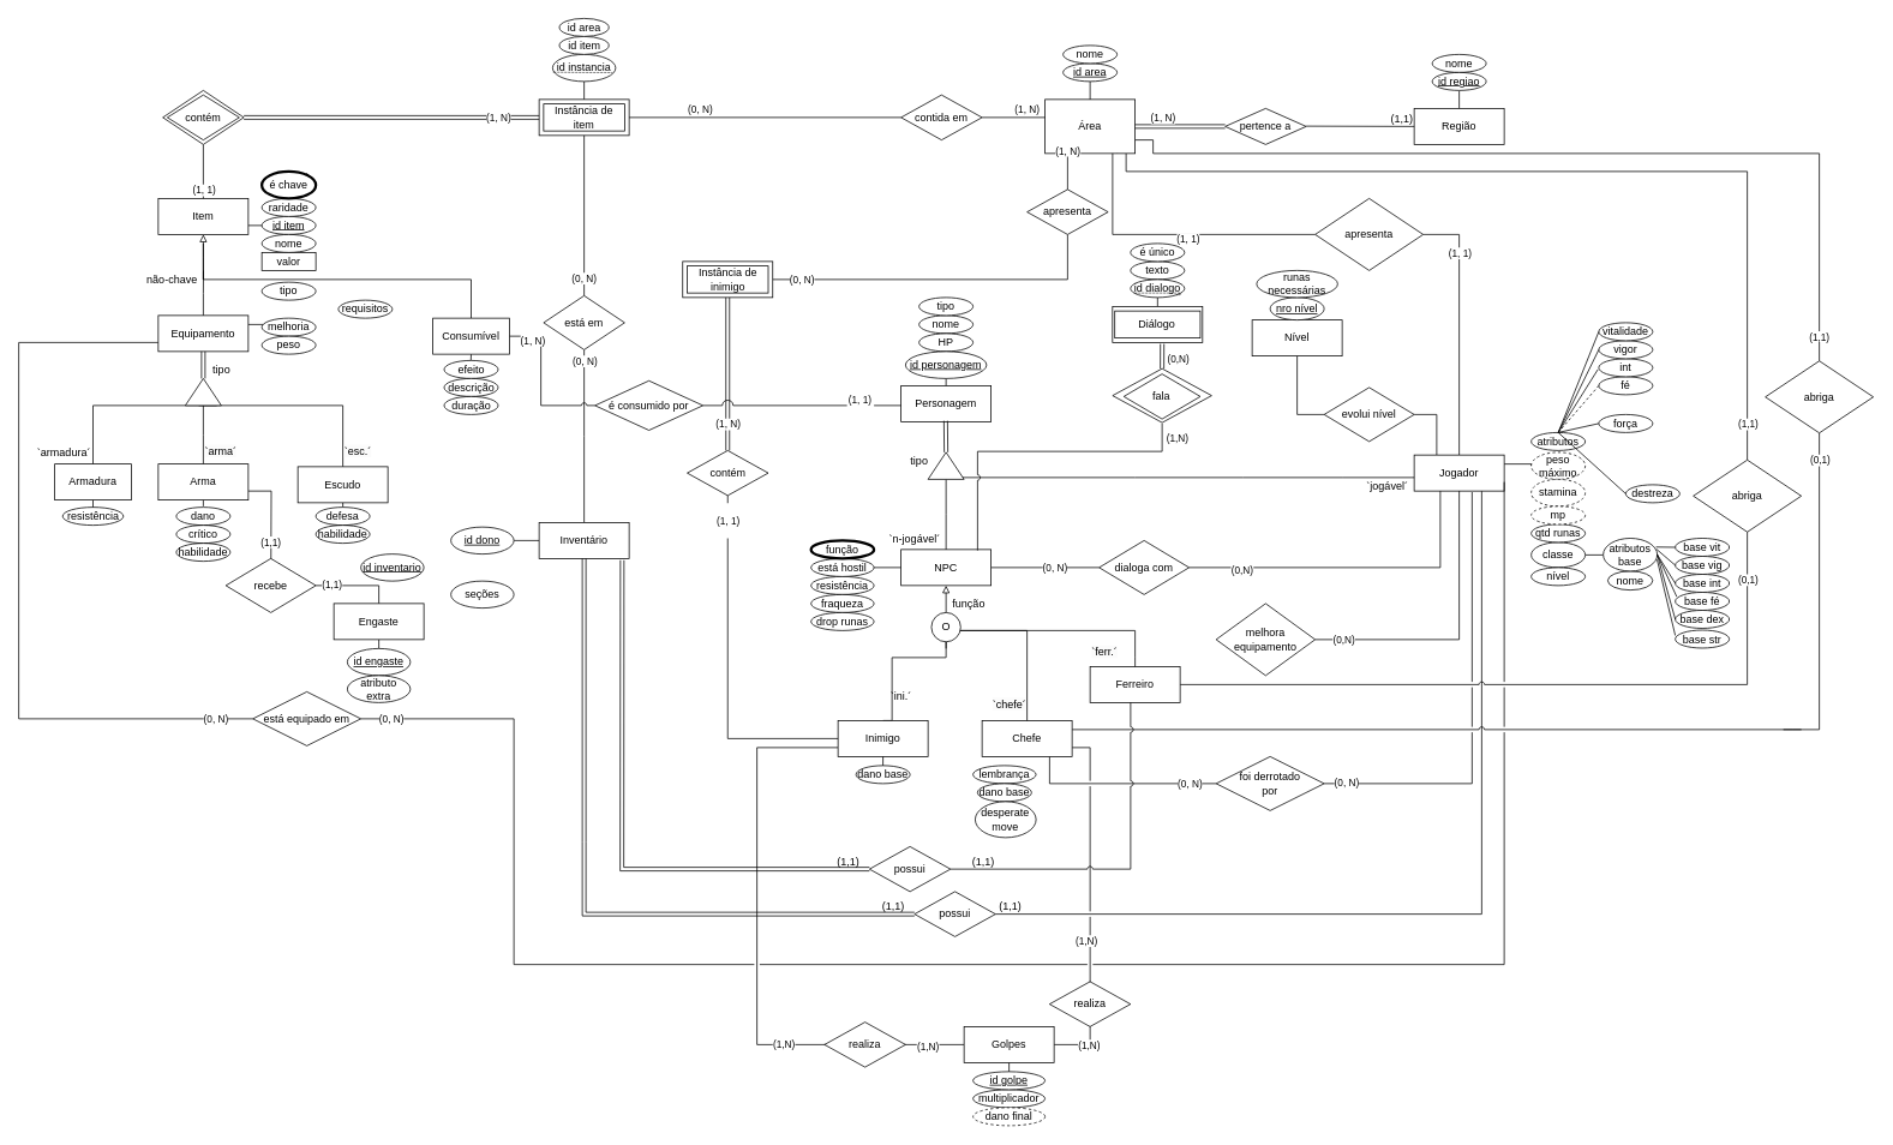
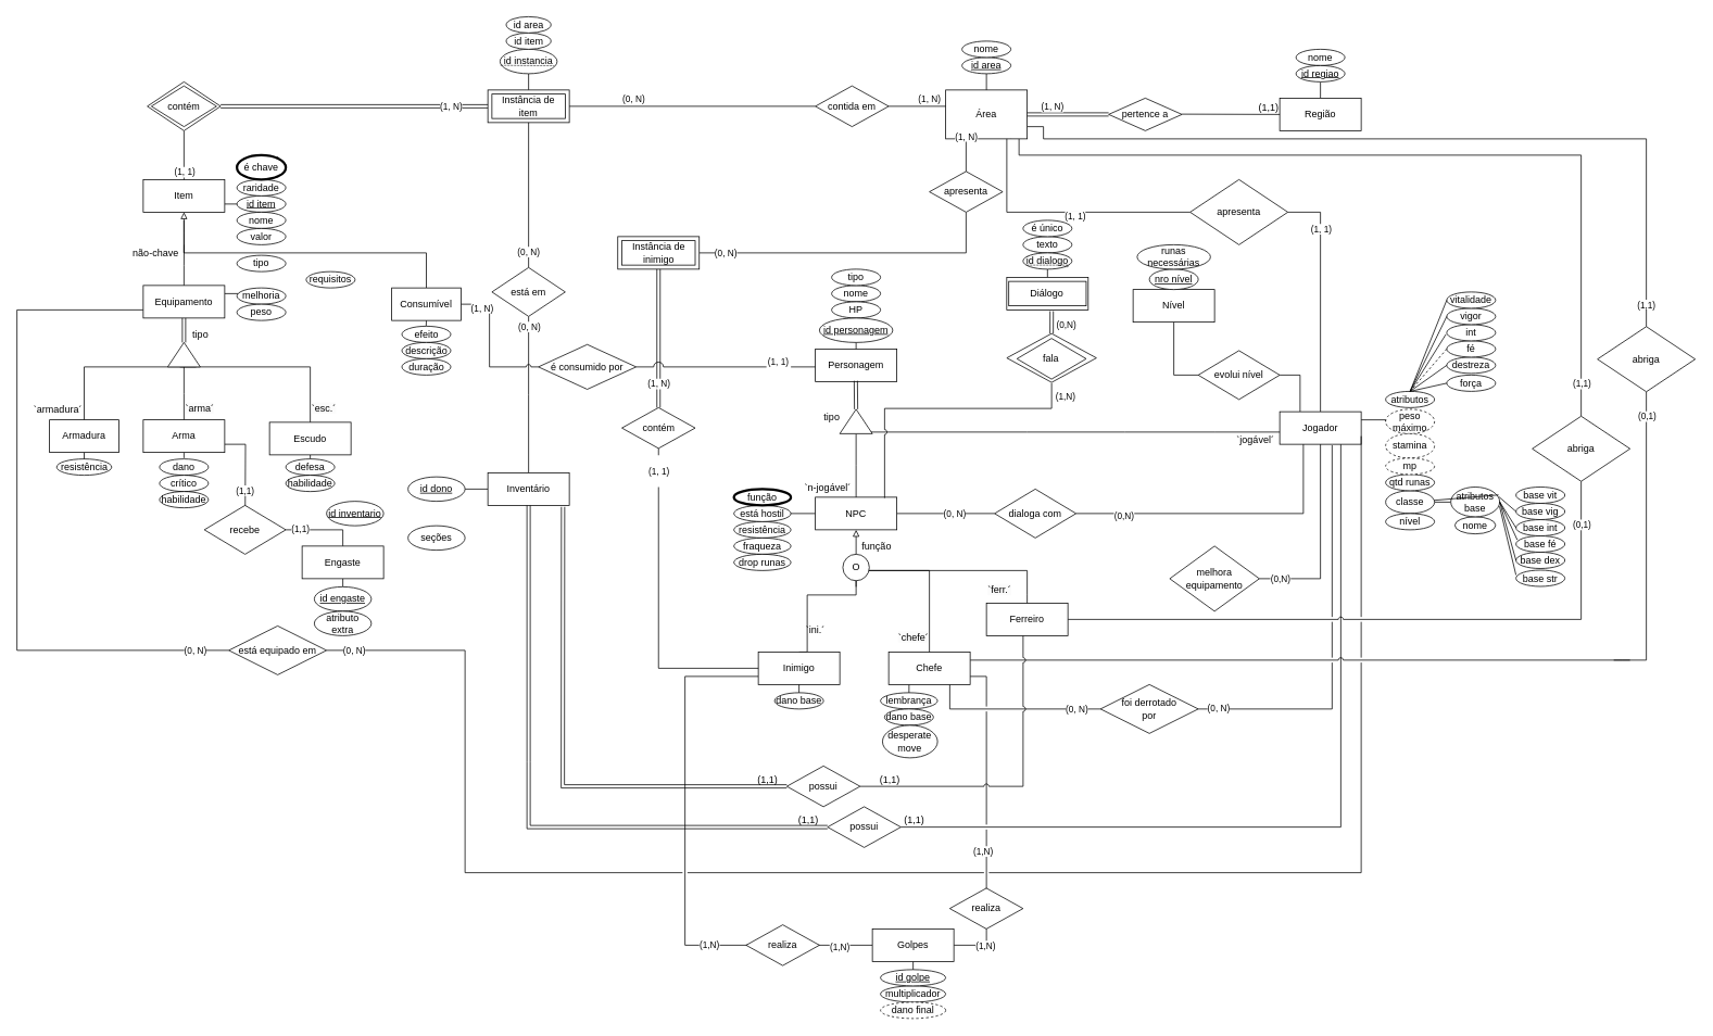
- <mxCell id="69" value="valor" style="whiteSpace=wrap;html=1;align=center;rounded=0;" vertex="1" parent="1"><mxGeometry x="290" y="280" width="60" height="20" as="geometry" /></mxCell>
+ <mxCell id="69" value="valor" style="ellipse;whiteSpace=wrap;html=1;align=center;" vertex="1" parent="1"><mxGeometry x="290" y="280" width="60" height="20" as="geometry" /></mxCell>
- <mxCell id="89" value="destreza" style="ellipse;whiteSpace=wrap;html=1;align=center;" vertex="1" parent="1"><mxGeometry x="1805" y="538" width="60" height="20" as="geometry" /></mxCell>
+ <mxCell id="89" value="destreza" style="ellipse;whiteSpace=wrap;html=1;align=center;" vertex="1" parent="1"><mxGeometry x="1775" y="438" width="60" height="20" as="geometry" /></mxCell>
- <mxCell id="235" value="" style="endArrow=none;html=1;rounded=0;exitX=0.977;exitY=0.266;exitDx=0;exitDy=0;exitPerimeter=0;entryX=0;entryY=0.5;entryDx=0;entryDy=0;" edge="1" parent="1" source="227" target="241"><mxGeometry width="50" height="50" relative="1" as="geometry"><mxPoint x="1790" y="540" as="sourcePoint" /><mxPoint x="1800" y="530" as="targetPoint" /></mxGeometry></mxCell>
+ <mxCell id="235" value="" style="endArrow=none;html=1;rounded=0;exitX=0.977;exitY=0.266;exitDx=0;exitDy=0;exitPerimeter=0;" edge="1" parent="1" source="227" target="118"><mxGeometry width="50" height="50" relative="1" as="geometry"><mxPoint x="1790" y="540" as="sourcePoint" /><mxPoint x="1800" y="530" as="targetPoint" /></mxGeometry></mxCell>
- <mxCell id="174" value="melhora equipamento" style="shape=rhombus;perimeter=rhombusPerimeter;whiteSpace=wrap;html=1;align=center;" vertex="1" parent="1"><mxGeometry x="1350" y="670" width="110" height="80" as="geometry" /></mxCell>
+ <mxCell id="174" value="melhora equipamento" style="shape=rhombus;perimeter=rhombusPerimeter;whiteSpace=wrap;html=1;align=center;" vertex="1" parent="1"><mxGeometry x="1435" y="670" width="110" height="80" as="geometry" /></mxCell>
+ <mxCell id="57" style="edgeStyle=orthogonalEdgeStyle;rounded=0;orthogonalLoop=1;jettySize=auto;html=1;exitX=0.25;exitY=1;exitDx=0;exitDy=0;endArrow=none;endFill=0;entryX=0.5;entryY=0;entryDx=0;entryDy=0;" edge="1" parent="1" source="62" target="162"><mxGeometry relative="1" as="geometry"><mxPoint x="1115.286" y="850" as="targetPoint" /></mxGeometry></mxCell>
